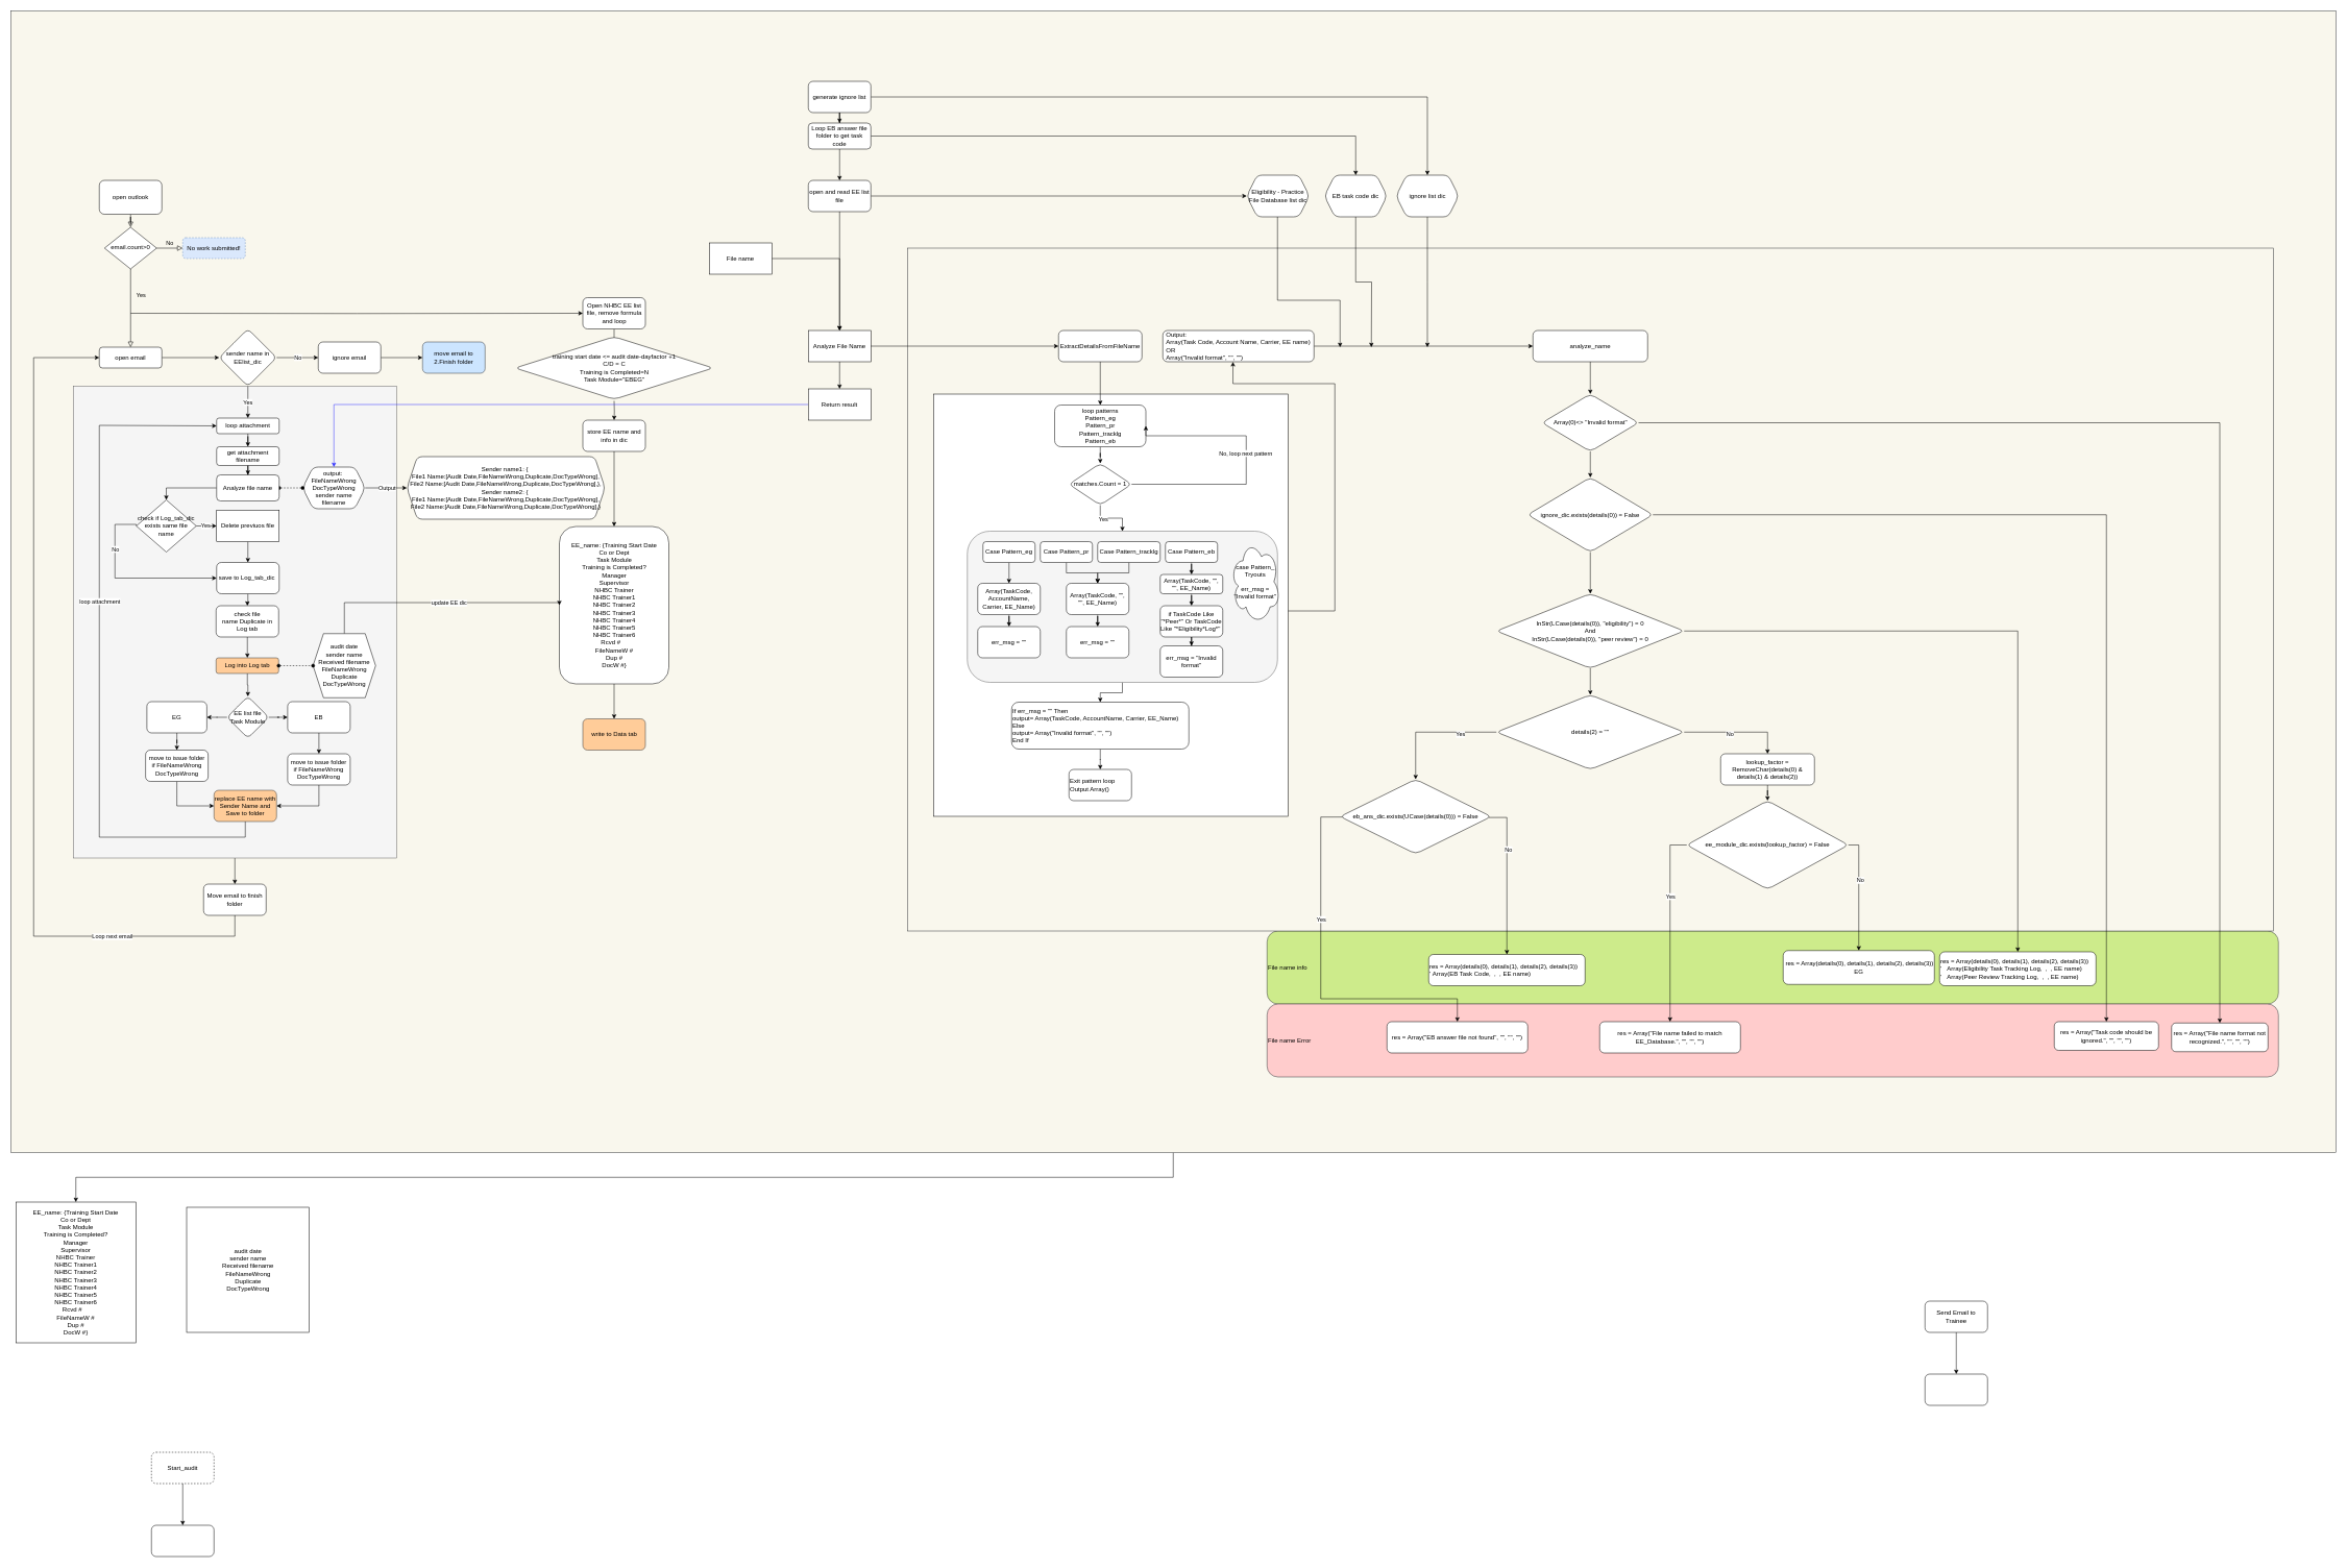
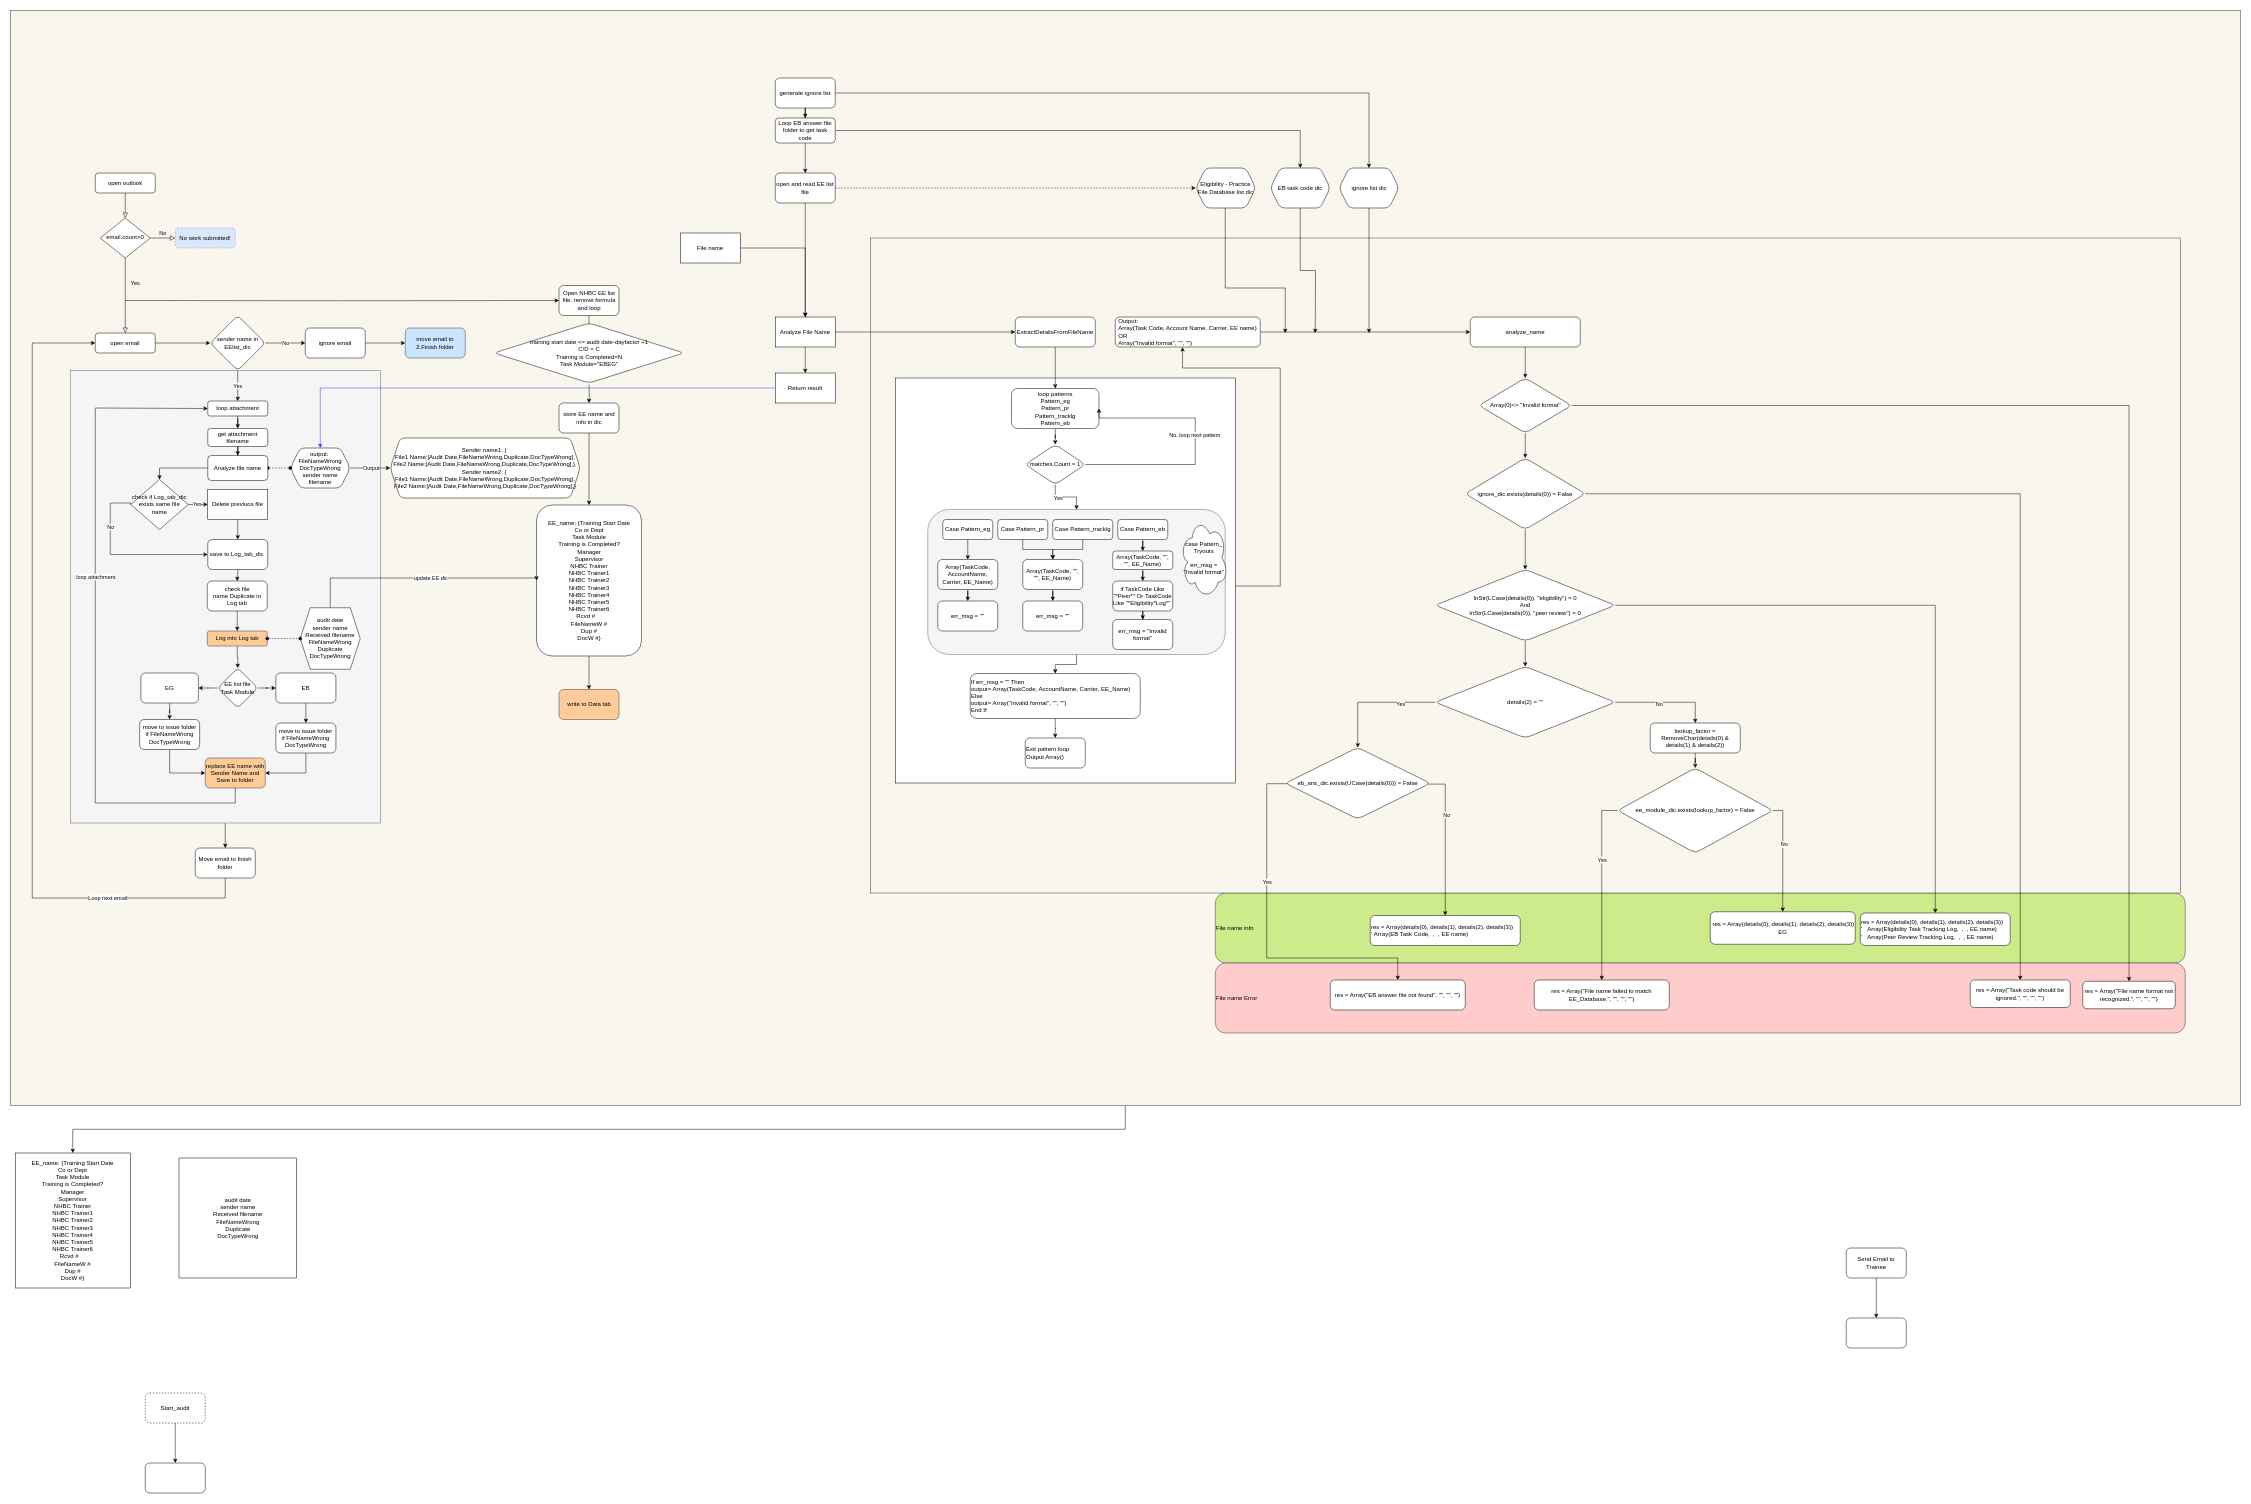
- <mxCell id="66" value="" style="edgeStyle=orthogonalEdgeStyle;rounded=0;orthogonalLoop=1;jettySize=auto;html=1;" edge="1" parent="1" source="68" target="73"><mxGeometry relative="1" as="geometry" /></mxCell>
+ <mxCell id="66" value="" style="edgeStyle=orthogonalEdgeStyle;rounded=0;orthogonalLoop=1;jettySize=auto;html=1;dashed=1;" edge="1" parent="1" source="68" target="73"><mxGeometry relative="1" as="geometry" /></mxCell>
- <mxCell id="14" value="open outlook" style="rounded=1;whiteSpace=wrap;html=1;fontSize=12;glass=0;strokeWidth=1;shadow=0;" parent="1" vertex="1"><mxGeometry x="190" y="345" width="120" height="65" as="geometry" /></mxCell>
+ <mxCell id="14" value="open outlook" style="rounded=1;whiteSpace=wrap;html=1;fontSize=12;glass=0;strokeWidth=1;shadow=0;" parent="1" vertex="1"><mxGeometry x="190" y="345" width="120" height="40" as="geometry" /></mxCell>
